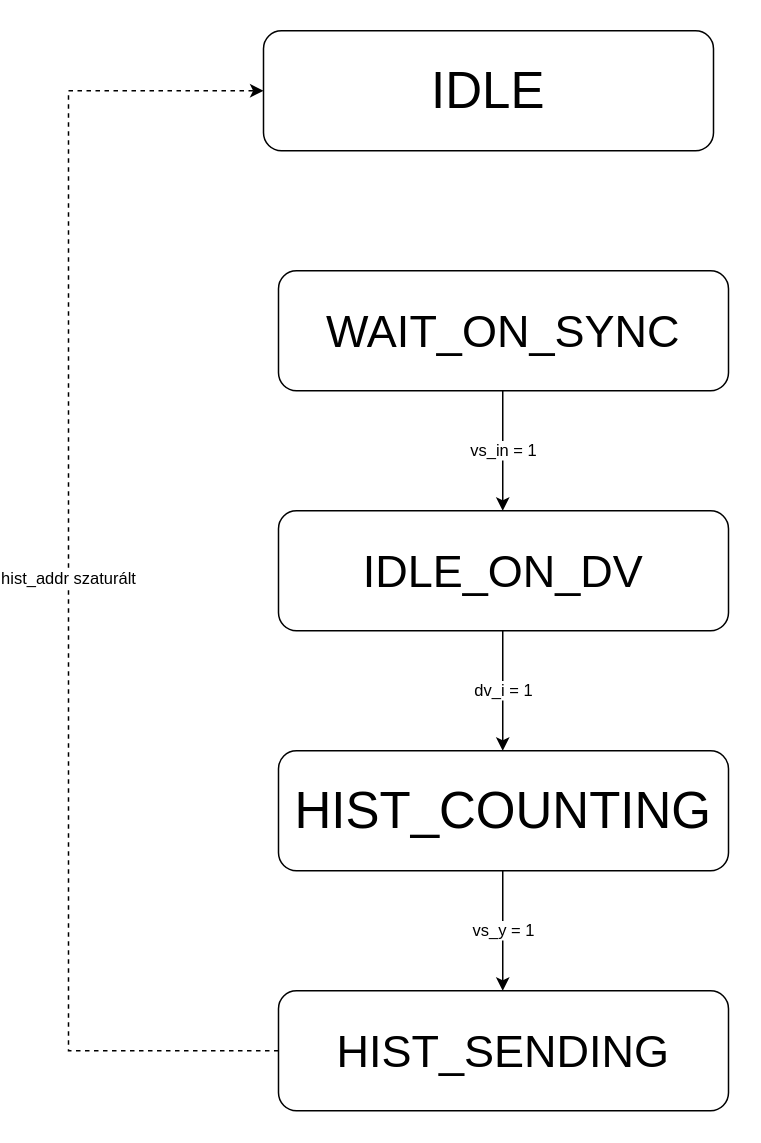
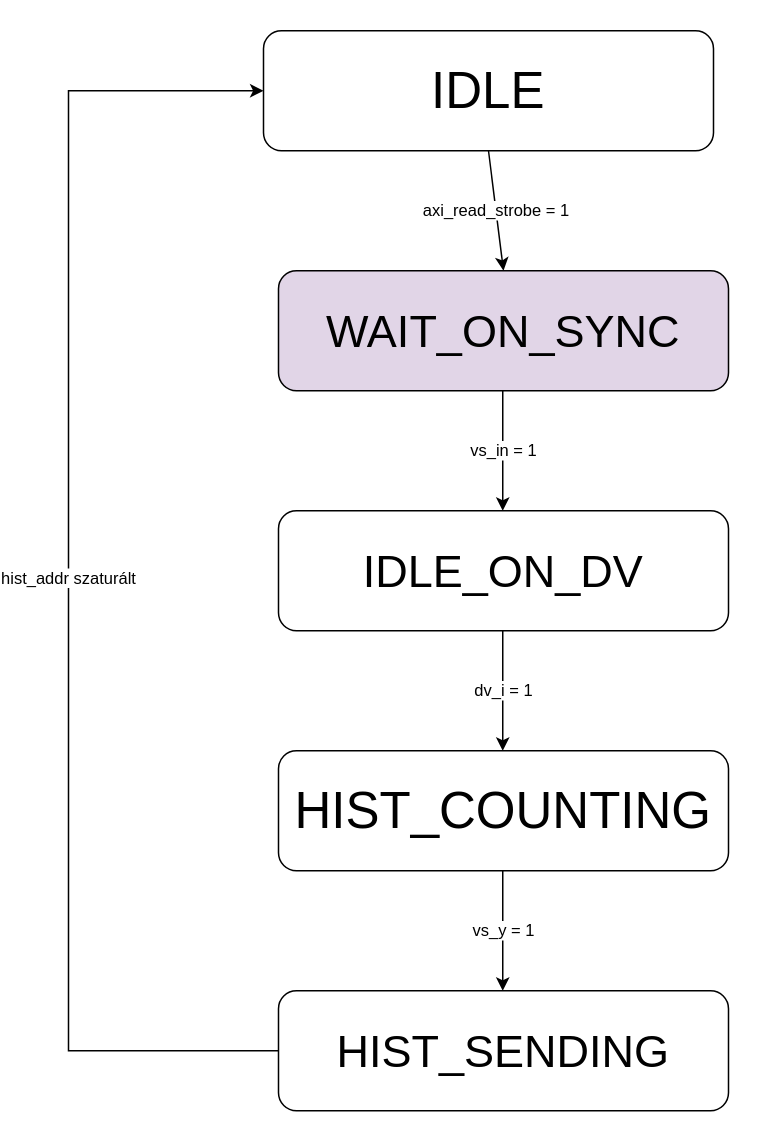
+ <mxCell id="7" value="axi_read_strobe = 1" style="endArrow=classic;html=1;rounded=0;exitX=0.5;exitY=1;exitDx=0;exitDy=0;entryX=0.5;entryY=0;entryDx=0;entryDy=0;" edge="1" parent="1" source="2" target="3"><mxGeometry width="50" height="50" relative="1" as="geometry"><mxPoint x="300" y="400" as="sourcePoint" /><mxPoint x="350" y="350" as="targetPoint" /></mxGeometry></mxCell>
- <mxCell id="3" value="&lt;font style=&quot;font-size: 30px;&quot;&gt;WAIT_ON_SYNC&lt;/font&gt;" style="rounded=1;whiteSpace=wrap;html=1;" vertex="1" parent="1"><mxGeometry x="160" y="180" width="300" height="80" as="geometry" /></mxCell>
+ <mxCell id="3" value="&lt;font style=&quot;font-size: 30px;&quot;&gt;WAIT_ON_SYNC&lt;/font&gt;" style="rounded=1;whiteSpace=wrap;html=1;fillColor=#e1d5e7;" vertex="1" parent="1"><mxGeometry x="160" y="180" width="300" height="80" as="geometry" /></mxCell>
- <mxCell id="11" value="hist_addr szaturált" style="endArrow=classic;html=1;rounded=0;exitX=0;exitY=0.5;exitDx=0;exitDy=0;entryX=0;entryY=0.5;entryDx=0;entryDy=0;dashed=1;" edge="1" parent="1" source="6" target="2"><mxGeometry width="50" height="50" relative="1" as="geometry"><mxPoint x="300" y="400" as="sourcePoint" /><mxPoint x="350" y="350" as="targetPoint" /><Array as="points"><mxPoint x="20" y="700" /><mxPoint x="20" y="380" /><mxPoint x="20" y="60" /></Array></mxGeometry></mxCell>
+ <mxCell id="11" value="hist_addr szaturált" style="endArrow=classic;html=1;rounded=0;exitX=0;exitY=0.5;exitDx=0;exitDy=0;entryX=0;entryY=0.5;entryDx=0;entryDy=0;" edge="1" parent="1" source="6" target="2"><mxGeometry width="50" height="50" relative="1" as="geometry"><mxPoint x="300" y="400" as="sourcePoint" /><mxPoint x="350" y="350" as="targetPoint" /><Array as="points"><mxPoint x="20" y="700" /><mxPoint x="20" y="380" /><mxPoint x="20" y="60" /></Array></mxGeometry></mxCell>
